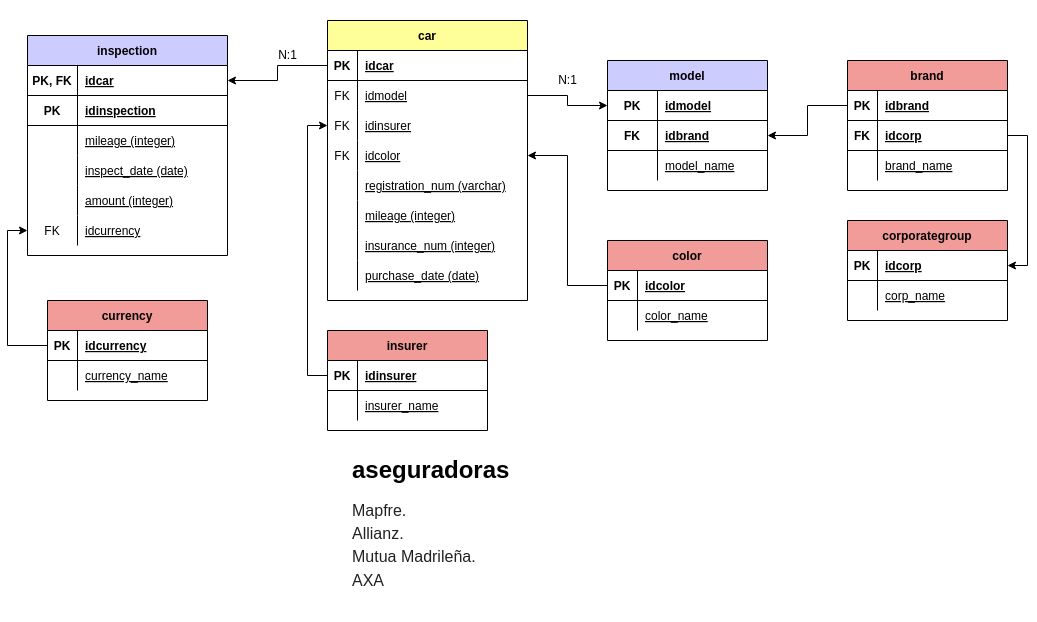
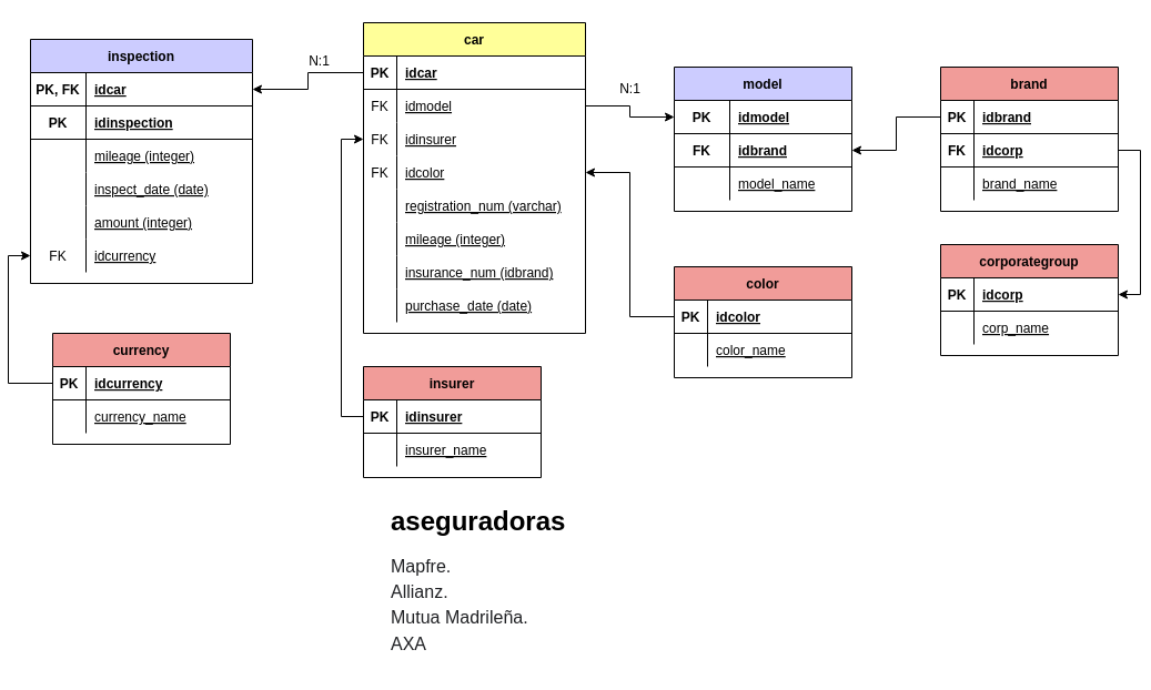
- <mxCell id="23" value="insurance_num (integer)" style="shape=partialRectangle;connectable=0;fillColor=none;top=0;left=0;bottom=0;right=0;align=left;spacingLeft=6;overflow=hidden;fontStyle=4" parent="21" vertex="1"><mxGeometry x="30" width="170" height="30" as="geometry"><mxRectangle width="170" height="30" as="alternateBounds" /></mxGeometry></mxCell>
+ <mxCell id="23" value="insurance_num (idbrand)" style="shape=partialRectangle;connectable=0;fillColor=none;top=0;left=0;bottom=0;right=0;align=left;spacingLeft=6;overflow=hidden;fontStyle=4" parent="21" vertex="1"><mxGeometry x="30" width="170" height="30" as="geometry"><mxRectangle width="170" height="30" as="alternateBounds" /></mxGeometry></mxCell>
